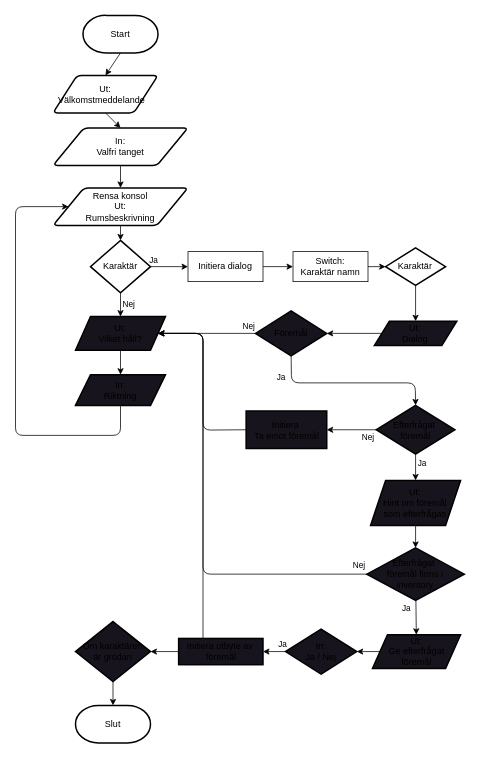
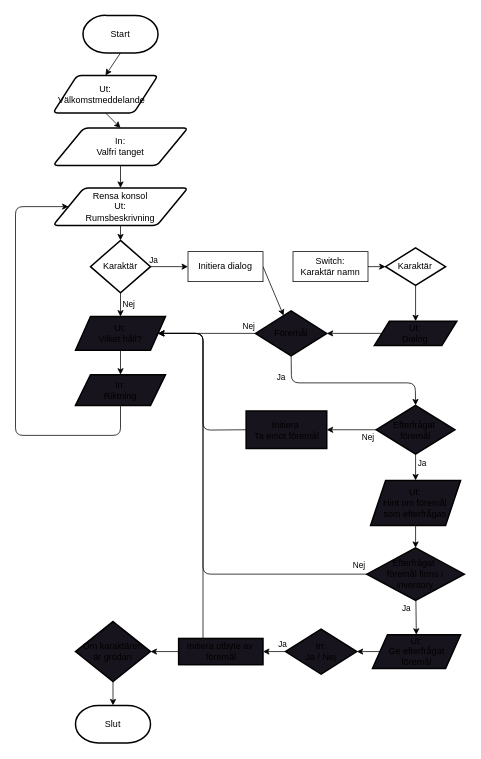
- <mxCell id="17" style="edgeStyle=none;html=1;exitX=1;exitY=0.5;exitDx=0;exitDy=0;entryX=0;entryY=0.5;entryDx=0;entryDy=0;" edge="1" parent="1" source="18" target="16"><mxGeometry relative="1" as="geometry" /></mxCell>
+ <mxCell id="17" style="edgeStyle=none;html=1;exitX=1;exitY=0.5;exitDx=0;exitDy=0;" edge="1" parent="1" source="18" target="29"><mxGeometry relative="1" as="geometry" /></mxCell>
